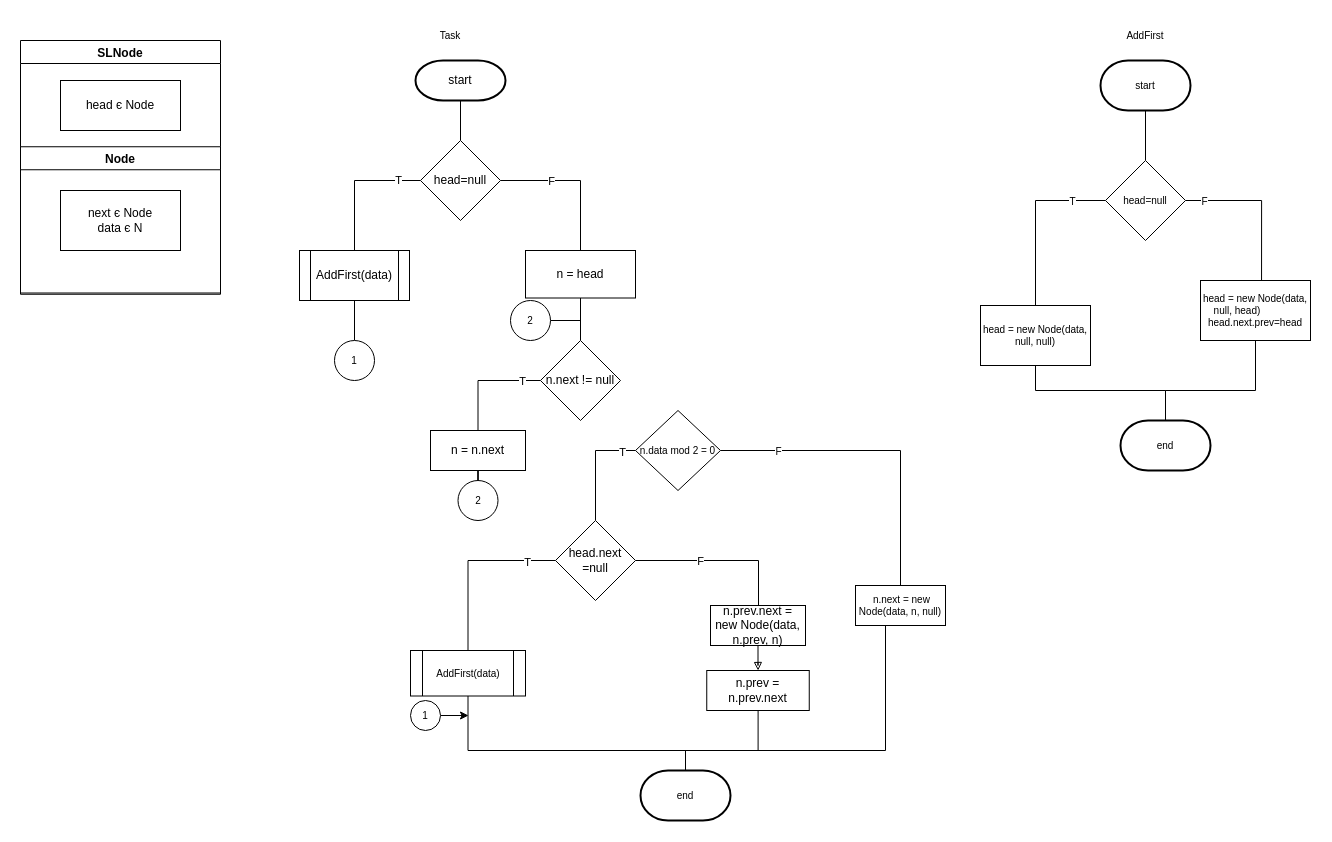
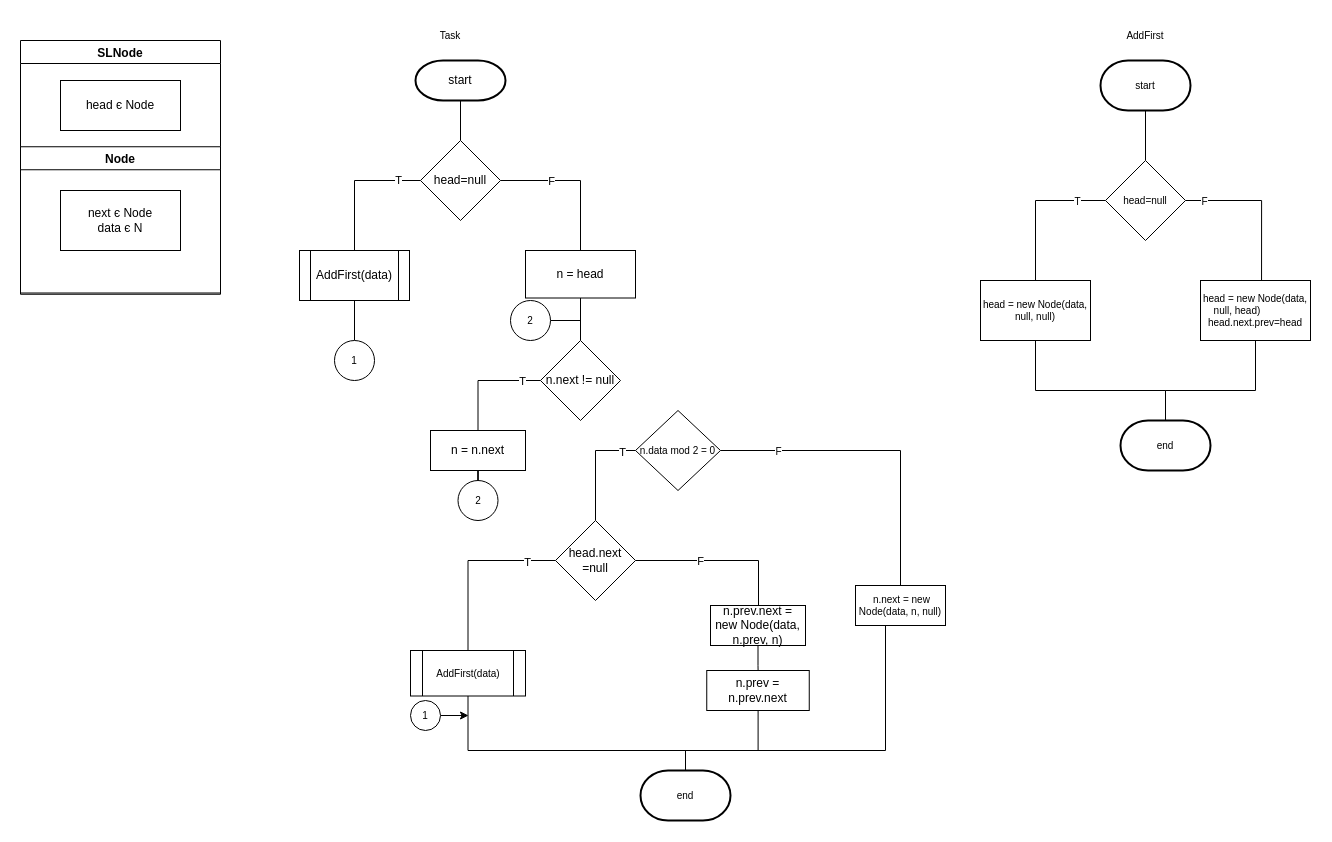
- <mxCell id="42" value="head = new Node(data, null, null)" style="rounded=0;whiteSpace=wrap;html=1;fontSize=10;" parent="1" vertex="1"><mxGeometry x="980" y="305" width="110" height="60" as="geometry" /></mxCell>
+ <mxCell id="42" value="head = new Node(data, null, null)" style="rounded=0;whiteSpace=wrap;html=1;fontSize=10;" parent="1" vertex="1"><mxGeometry x="980" y="280" width="110" height="60" as="geometry" /></mxCell>
- <mxCell id="58" value="" style="edgeStyle=orthogonalEdgeStyle;rounded=0;orthogonalLoop=1;jettySize=auto;html=1;endArrow=block;endFill=0;" edge="1" parent="1" source="59" target="61"><mxGeometry relative="1" as="geometry" /></mxCell>
+ <mxCell id="58" value="" style="edgeStyle=orthogonalEdgeStyle;rounded=0;orthogonalLoop=1;jettySize=auto;html=1;endArrow=none;endFill=0;" edge="1" parent="1" source="59" target="61"><mxGeometry relative="1" as="geometry" /></mxCell>
